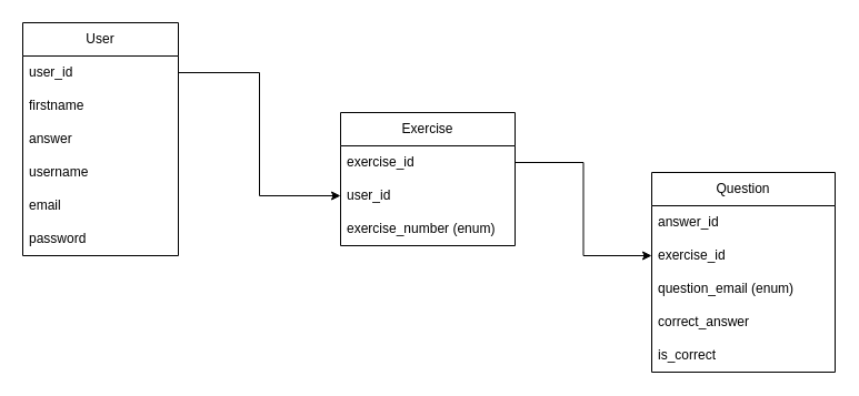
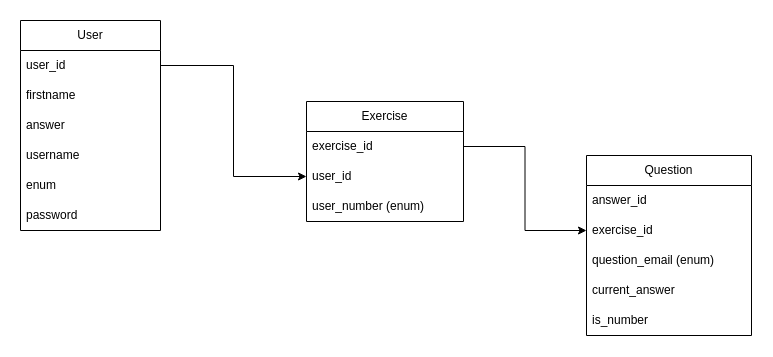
- <mxCell id="7" value="email" style="text;strokeColor=none;fillColor=none;align=left;verticalAlign=middle;spacingLeft=4;spacingRight=4;overflow=hidden;points=[[0,0.5],[1,0.5]];portConstraint=eastwest;rotatable=0;whiteSpace=wrap;html=1;" vertex="1" parent="2"><mxGeometry y="150" width="140" height="30" as="geometry" /></mxCell>
+ <mxCell id="7" value="enum" style="text;strokeColor=none;fillColor=none;align=left;verticalAlign=middle;spacingLeft=4;spacingRight=4;overflow=hidden;points=[[0,0.5],[1,0.5]];portConstraint=eastwest;rotatable=0;whiteSpace=wrap;html=1;" vertex="1" parent="2"><mxGeometry y="150" width="140" height="30" as="geometry" /></mxCell>
- <mxCell id="12" value="exercise_number (enum)" style="text;strokeColor=none;fillColor=none;align=left;verticalAlign=middle;spacingLeft=4;spacingRight=4;overflow=hidden;points=[[0,0.5],[1,0.5]];portConstraint=eastwest;rotatable=0;whiteSpace=wrap;html=1;" vertex="1" parent="9"><mxGeometry y="90" width="157" height="30" as="geometry" /></mxCell>
+ <mxCell id="12" value="user_number (enum)" style="text;strokeColor=none;fillColor=none;align=left;verticalAlign=middle;spacingLeft=4;spacingRight=4;overflow=hidden;points=[[0,0.5],[1,0.5]];portConstraint=eastwest;rotatable=0;whiteSpace=wrap;html=1;" vertex="1" parent="9"><mxGeometry y="90" width="157" height="30" as="geometry" /></mxCell>
- <mxCell id="17" value="correct_answer" style="text;strokeColor=none;fillColor=none;align=left;verticalAlign=middle;spacingLeft=4;spacingRight=4;overflow=hidden;points=[[0,0.5],[1,0.5]];portConstraint=eastwest;rotatable=0;whiteSpace=wrap;html=1;" vertex="1" parent="13"><mxGeometry y="120" width="165" height="30" as="geometry" /></mxCell>
+ <mxCell id="17" value="current_answer" style="text;strokeColor=none;fillColor=none;align=left;verticalAlign=middle;spacingLeft=4;spacingRight=4;overflow=hidden;points=[[0,0.5],[1,0.5]];portConstraint=eastwest;rotatable=0;whiteSpace=wrap;html=1;" vertex="1" parent="13"><mxGeometry y="120" width="165" height="30" as="geometry" /></mxCell>
- <mxCell id="18" value="is_correct" style="text;strokeColor=none;fillColor=none;align=left;verticalAlign=middle;spacingLeft=4;spacingRight=4;overflow=hidden;points=[[0,0.5],[1,0.5]];portConstraint=eastwest;rotatable=0;whiteSpace=wrap;html=1;" vertex="1" parent="13"><mxGeometry y="150" width="165" height="30" as="geometry" /></mxCell>
+ <mxCell id="18" value="is_number" style="text;strokeColor=none;fillColor=none;align=left;verticalAlign=middle;spacingLeft=4;spacingRight=4;overflow=hidden;points=[[0,0.5],[1,0.5]];portConstraint=eastwest;rotatable=0;whiteSpace=wrap;html=1;" vertex="1" parent="13"><mxGeometry y="150" width="165" height="30" as="geometry" /></mxCell>
